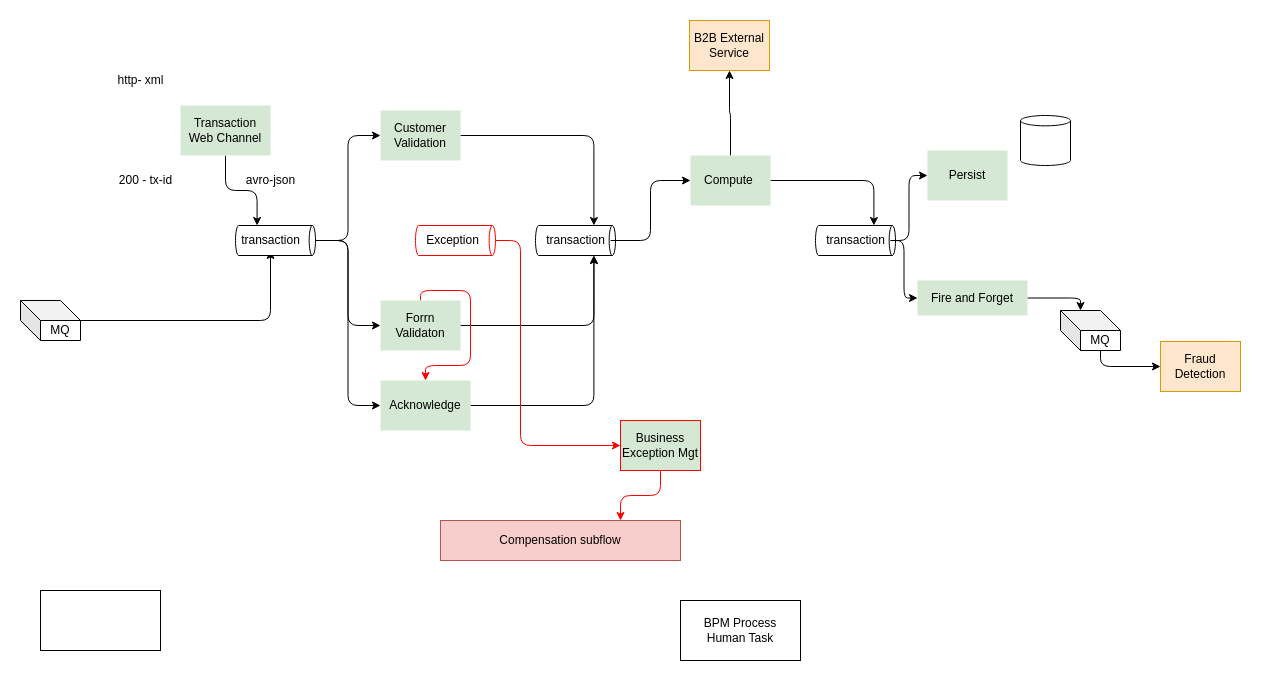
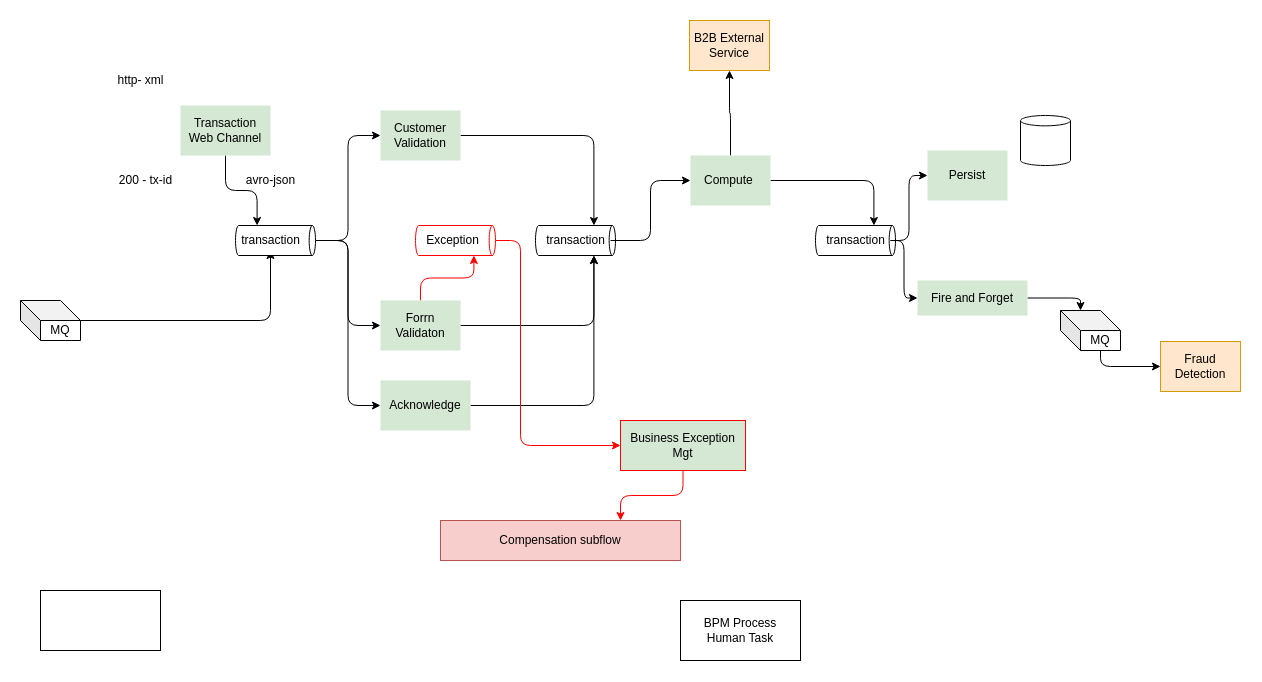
- <mxCell id="19" style="edgeStyle=orthogonalEdgeStyle;html=1;exitX=0.5;exitY=0;exitDx=0;exitDy=0;startArrow=none;startFill=0;strokeColor=#FF0000;" parent="1" source="20" target="22" edge="1"><mxGeometry relative="1" as="geometry" /></mxCell>
+ <mxCell id="19" style="edgeStyle=orthogonalEdgeStyle;html=1;exitX=0.5;exitY=0;exitDx=0;exitDy=0;entryX=1;entryY=0;entryDx=0;entryDy=21.583;entryPerimeter=0;startArrow=none;startFill=0;strokeColor=#FF0000;" parent="1" source="20" target="30" edge="1"><mxGeometry relative="1" as="geometry" /></mxCell>
- <mxCell id="42" value="Business Exception Mgt" style="rounded=0;whiteSpace=wrap;html=1;fillColor=#d5e8d4;strokeColor=#FF0000;" parent="1" vertex="1"><mxGeometry x="620" y="420" width="80" height="50" as="geometry" /></mxCell>
+ <mxCell id="42" value="Business Exception Mgt" style="rounded=0;whiteSpace=wrap;html=1;fillColor=#d5e8d4;strokeColor=#FF0000;" parent="1" vertex="1"><mxGeometry x="620" y="420" width="125" height="50" as="geometry" /></mxCell>
